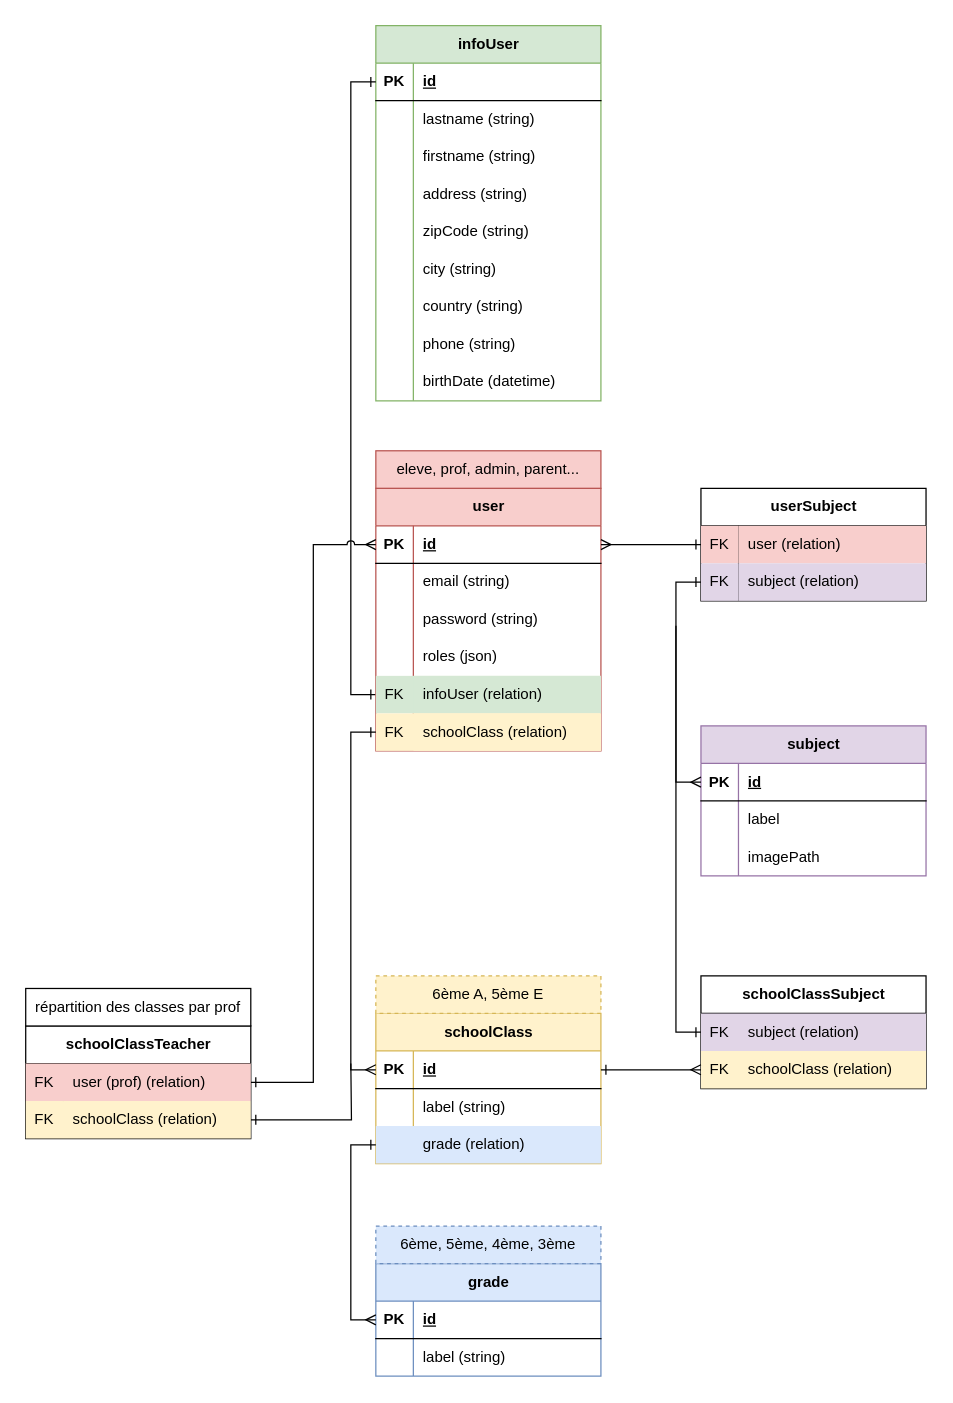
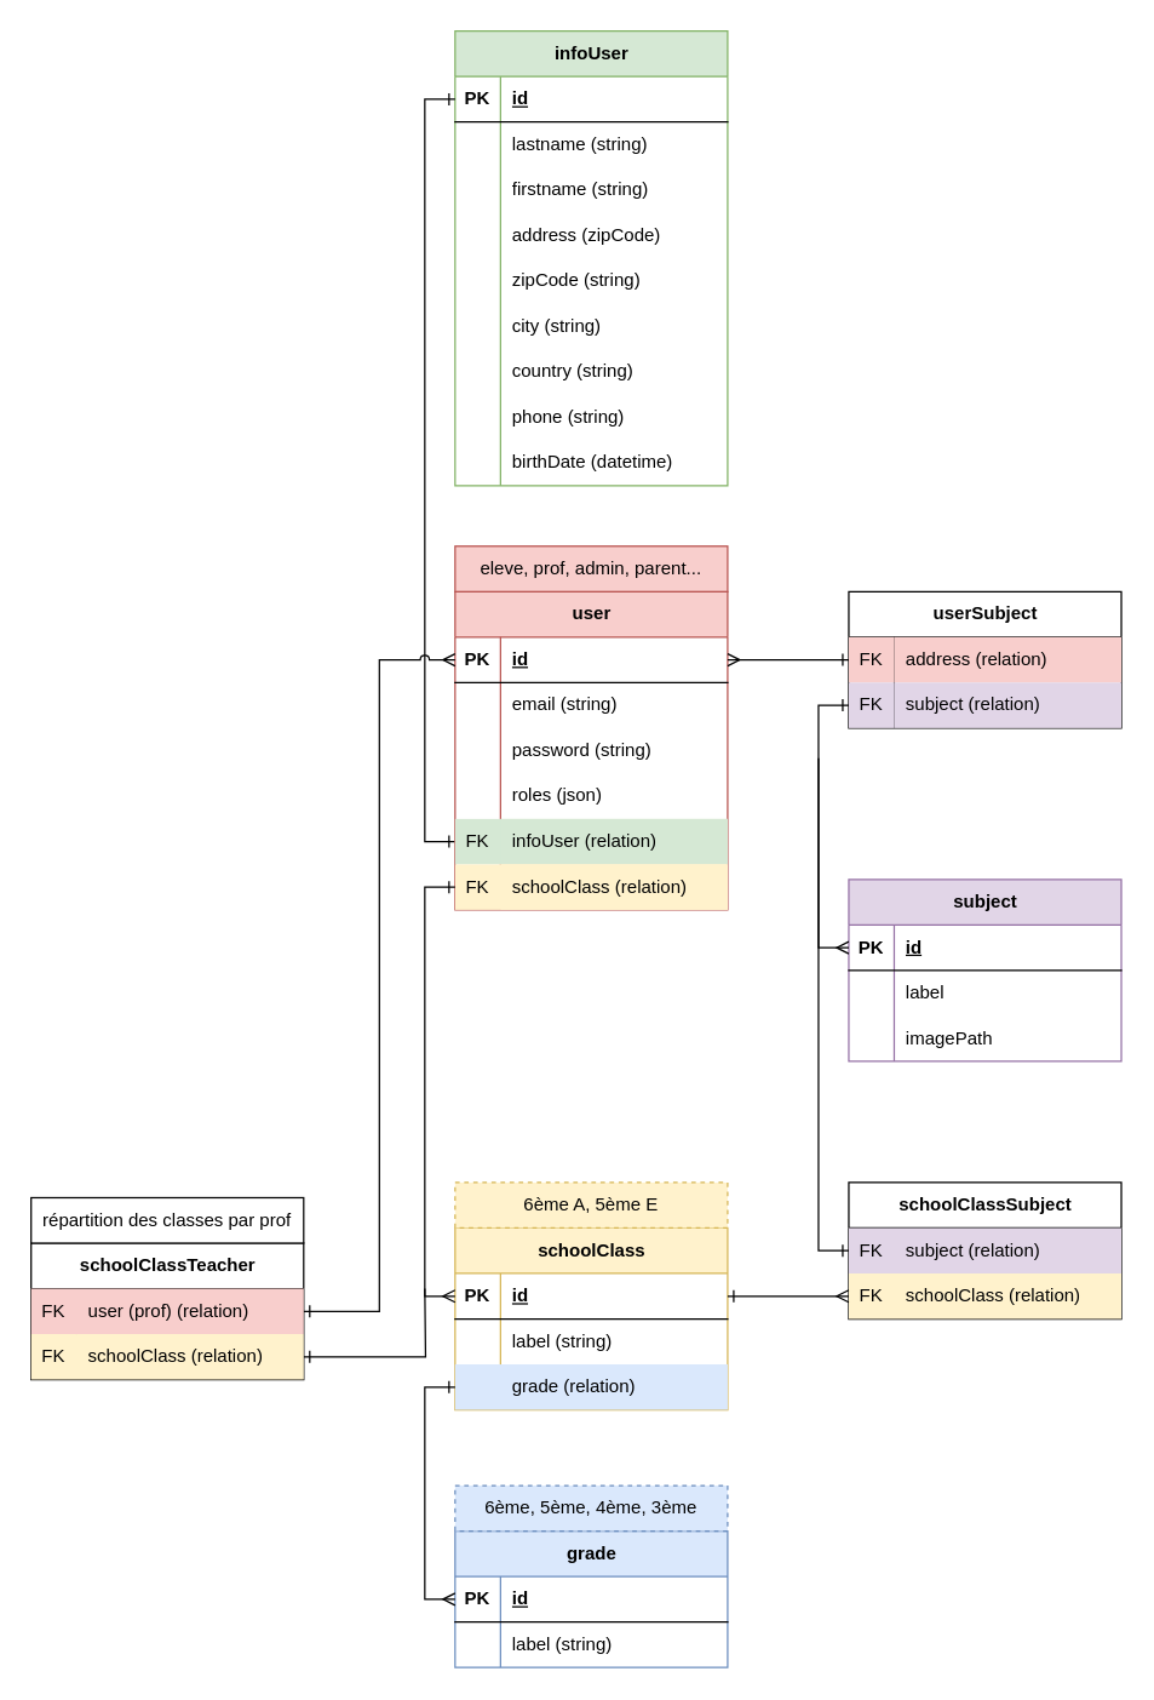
- <mxCell id="31" value="address (string)" style="shape=partialRectangle;connectable=0;fillColor=none;top=0;left=0;bottom=0;right=0;align=left;spacingLeft=6;overflow=hidden;whiteSpace=wrap;html=1;" parent="29" vertex="1"><mxGeometry x="30" width="150" height="30" as="geometry"><mxRectangle width="150" height="30" as="alternateBounds" /></mxGeometry></mxCell>
+ <mxCell id="31" value="address (zipCode)" style="shape=partialRectangle;connectable=0;fillColor=none;top=0;left=0;bottom=0;right=0;align=left;spacingLeft=6;overflow=hidden;whiteSpace=wrap;html=1;" parent="29" vertex="1"><mxGeometry x="30" width="150" height="30" as="geometry"><mxRectangle width="150" height="30" as="alternateBounds" /></mxGeometry></mxCell>
- <mxCell id="5" value="user (relation)" style="shape=partialRectangle;connectable=0;fillColor=#f8cecc;top=0;left=0;bottom=0;right=0;align=left;spacingLeft=6;overflow=hidden;whiteSpace=wrap;html=1;strokeColor=#b85450;" parent="3" vertex="1"><mxGeometry x="30" width="150" height="30" as="geometry"><mxRectangle width="150" height="30" as="alternateBounds" /></mxGeometry></mxCell>
+ <mxCell id="5" value="address (relation)" style="shape=partialRectangle;connectable=0;fillColor=#f8cecc;top=0;left=0;bottom=0;right=0;align=left;spacingLeft=6;overflow=hidden;whiteSpace=wrap;html=1;strokeColor=#b85450;" parent="3" vertex="1"><mxGeometry x="30" width="150" height="30" as="geometry"><mxRectangle width="150" height="30" as="alternateBounds" /></mxGeometry></mxCell>
